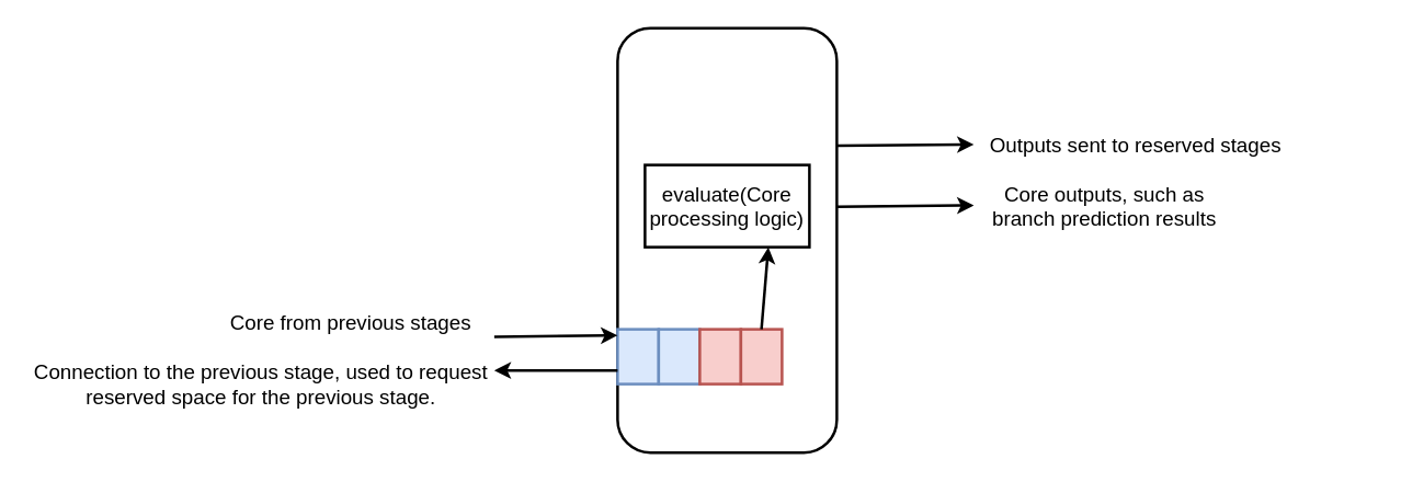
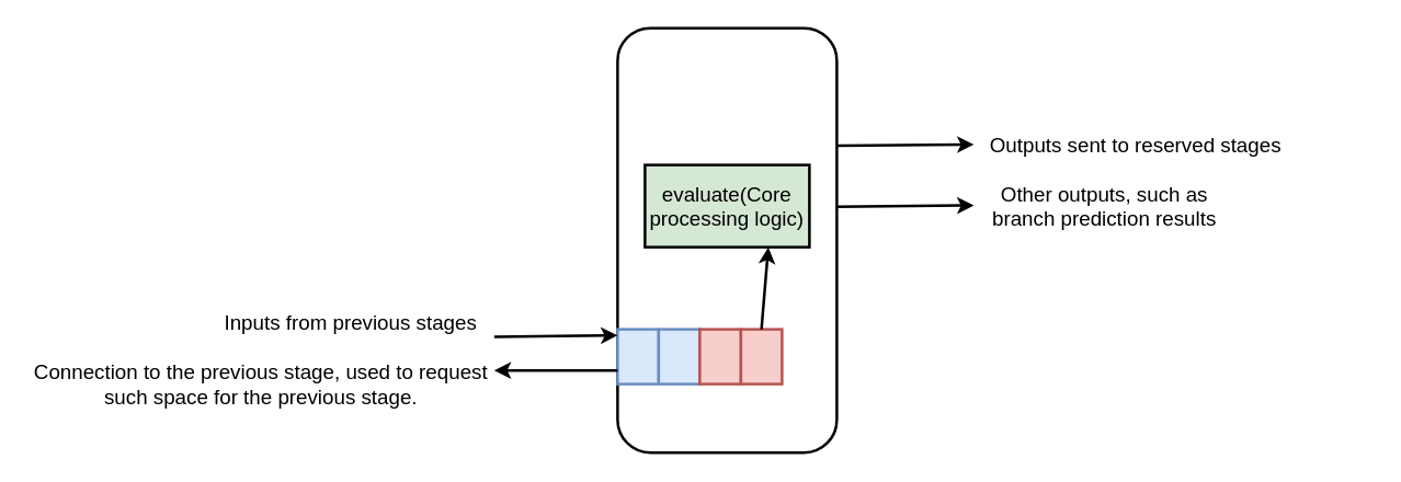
- <mxCell id="3" value="evaluate(Core processing logic)" style="rounded=0;whiteSpace=wrap;html=1;strokeWidth=2;fontFamily=Helvetica;fontSize=15;" vertex="1" parent="1"><mxGeometry x="470" y="120" width="120" height="60" as="geometry" /></mxCell>
+ <mxCell id="3" value="evaluate(Core processing logic)" style="rounded=0;whiteSpace=wrap;html=1;strokeWidth=2;fontFamily=Helvetica;fontSize=15;fillColor=#d5e8d4;" vertex="1" parent="1"><mxGeometry x="470" y="120" width="120" height="60" as="geometry" /></mxCell>
- <mxCell id="6" value="Core outputs, such as &lt;br style=&quot;font-size: 15px;&quot;&gt;branch prediction results" style="text;html=1;align=center;verticalAlign=middle;resizable=0;points=[];autosize=1;strokeColor=none;fillColor=none;strokeWidth=2;fontFamily=Helvetica;fontSize=15;" vertex="1" parent="1"><mxGeometry x="710" y="125" width="190" height="50" as="geometry" /></mxCell>
+ <mxCell id="6" value="Other outputs, such as &lt;br style=&quot;font-size: 15px;&quot;&gt;branch prediction results" style="text;html=1;align=center;verticalAlign=middle;resizable=0;points=[];autosize=1;strokeColor=none;fillColor=none;strokeWidth=2;fontFamily=Helvetica;fontSize=15;" vertex="1" parent="1"><mxGeometry x="710" y="125" width="190" height="50" as="geometry" /></mxCell>
- <mxCell id="4" value="Core from previous stages" style="text;html=1;align=center;verticalAlign=middle;resizable=0;points=[];autosize=1;strokeColor=none;fillColor=none;strokeWidth=2;fontFamily=Helvetica;fontSize=15;" vertex="1" parent="1"><mxGeometry x="150" y="220" width="210" height="30" as="geometry" /></mxCell>
+ <mxCell id="4" value="Inputs from previous stages" style="text;html=1;align=center;verticalAlign=middle;resizable=0;points=[];autosize=1;strokeColor=none;fillColor=none;strokeWidth=2;fontFamily=Helvetica;fontSize=15;" vertex="1" parent="1"><mxGeometry x="150" y="220" width="210" height="30" as="geometry" /></mxCell>
- <mxCell id="17" value="Connection to the previous stage, used to request reserved space for the previous stage." style="text;html=1;strokeColor=none;fillColor=none;align=center;verticalAlign=middle;whiteSpace=wrap;rounded=0;strokeWidth=2;fontFamily=Helvetica;fontSize=15;" vertex="1" parent="1"><mxGeometry x="20" y="250" width="340" height="60" as="geometry" /></mxCell>
+ <mxCell id="17" value="Connection to the previous stage, used to request such space for the previous stage." style="text;html=1;strokeColor=none;fillColor=none;align=center;verticalAlign=middle;whiteSpace=wrap;rounded=0;strokeWidth=2;fontFamily=Helvetica;fontSize=15;" vertex="1" parent="1"><mxGeometry x="20" y="250" width="340" height="60" as="geometry" /></mxCell>
